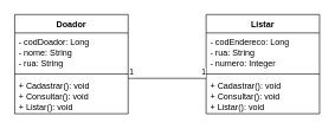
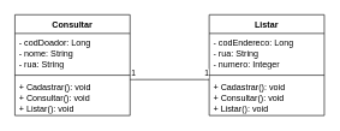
- <mxCell id="2" value="Doador" style="swimlane;fontStyle=1;align=center;verticalAlign=top;childLayout=stackLayout;horizontal=1;startSize=26;horizontalStack=0;resizeParent=1;resizeParentMax=0;resizeLast=0;collapsible=1;marginBottom=0;whiteSpace=wrap;html=1;" vertex="1" parent="1"><mxGeometry x="20" y="20" width="160" height="140" as="geometry" /></mxCell>
+ <mxCell id="2" value="Consultar" style="swimlane;fontStyle=1;align=center;verticalAlign=top;childLayout=stackLayout;horizontal=1;startSize=26;horizontalStack=0;resizeParent=1;resizeParentMax=0;resizeLast=0;collapsible=1;marginBottom=0;whiteSpace=wrap;html=1;" vertex="1" parent="1"><mxGeometry x="20" y="20" width="160" height="140" as="geometry" /></mxCell>
